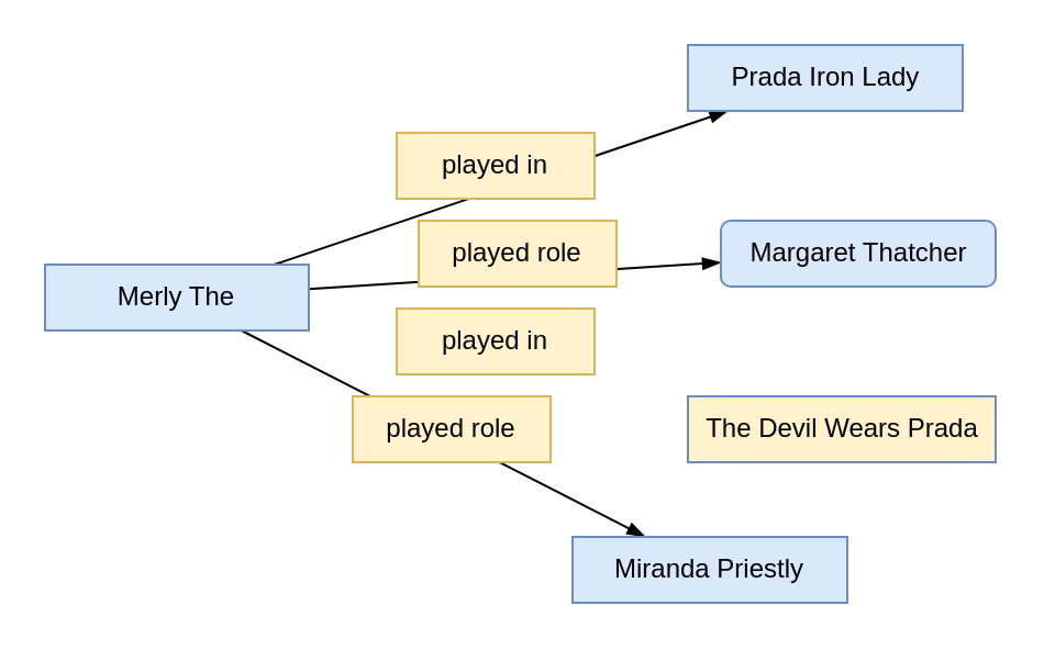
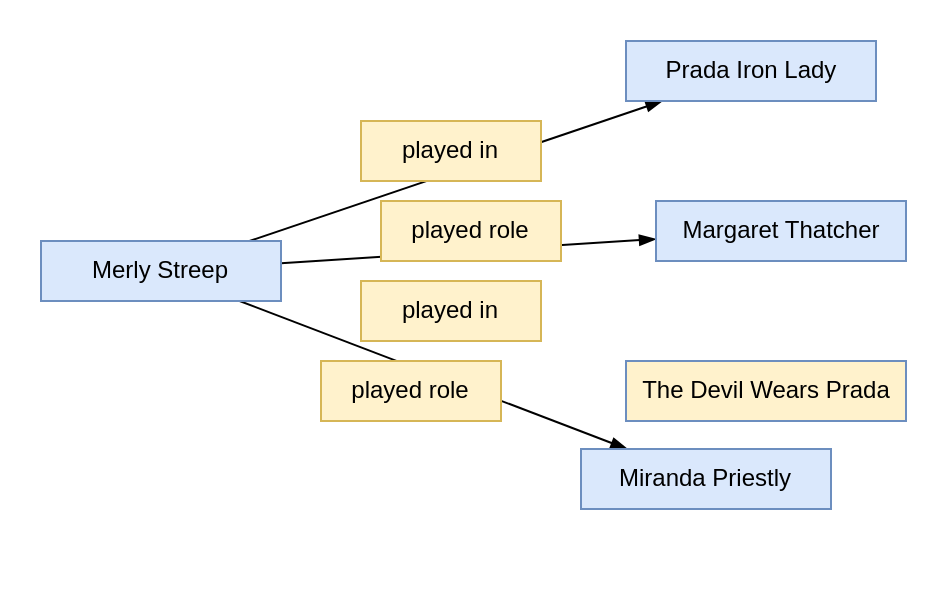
- <mxCell id="7" value="Margaret Thatcher" style="whiteSpace=wrap;html=1;shadow=0;glass=0;strokeColor=#6c8ebf;strokeWidth=1;fontSize=12;align=center;fillColor=#dae8fc;fontStyle=0;rounded=1;" parent="1" vertex="1"><mxGeometry x="327.5" y="100" width="125" height="30" as="geometry" /></mxCell>
+ <mxCell id="7" value="Margaret Thatcher" style="rounded=0;whiteSpace=wrap;html=1;shadow=0;glass=0;strokeColor=#6c8ebf;strokeWidth=1;fontSize=12;align=center;fillColor=#dae8fc;fontStyle=0" parent="1" vertex="1"><mxGeometry x="327.5" y="100" width="125" height="30" as="geometry" /></mxCell>
- <mxCell id="5" value="Merly The" style="rounded=0;whiteSpace=wrap;html=1;shadow=0;glass=0;strokeColor=#6c8ebf;strokeWidth=1;fontSize=12;align=center;fillColor=#dae8fc;fontStyle=0" parent="1" vertex="1"><mxGeometry x="20" y="120" width="120" height="30" as="geometry" /></mxCell>
+ <mxCell id="5" value="Merly Streep" style="rounded=0;whiteSpace=wrap;html=1;shadow=0;glass=0;strokeColor=#6c8ebf;strokeWidth=1;fontSize=12;align=center;fillColor=#dae8fc;fontStyle=0" parent="1" vertex="1"><mxGeometry x="20" y="120" width="120" height="30" as="geometry" /></mxCell>
- <mxCell id="9" value="Miranda Priestly" style="rounded=0;whiteSpace=wrap;html=1;shadow=0;glass=0;strokeColor=#6c8ebf;strokeWidth=1;fontSize=12;align=center;fillColor=#dae8fc;fontStyle=0" parent="1" vertex="1"><mxGeometry x="260" y="244" width="125" height="30" as="geometry" /></mxCell>
+ <mxCell id="9" value="Miranda Priestly" style="rounded=0;whiteSpace=wrap;html=1;shadow=0;glass=0;strokeColor=#6c8ebf;strokeWidth=1;fontSize=12;align=center;fillColor=#dae8fc;fontStyle=0" parent="1" vertex="1"><mxGeometry x="290" y="224" width="125" height="30" as="geometry" /></mxCell>
